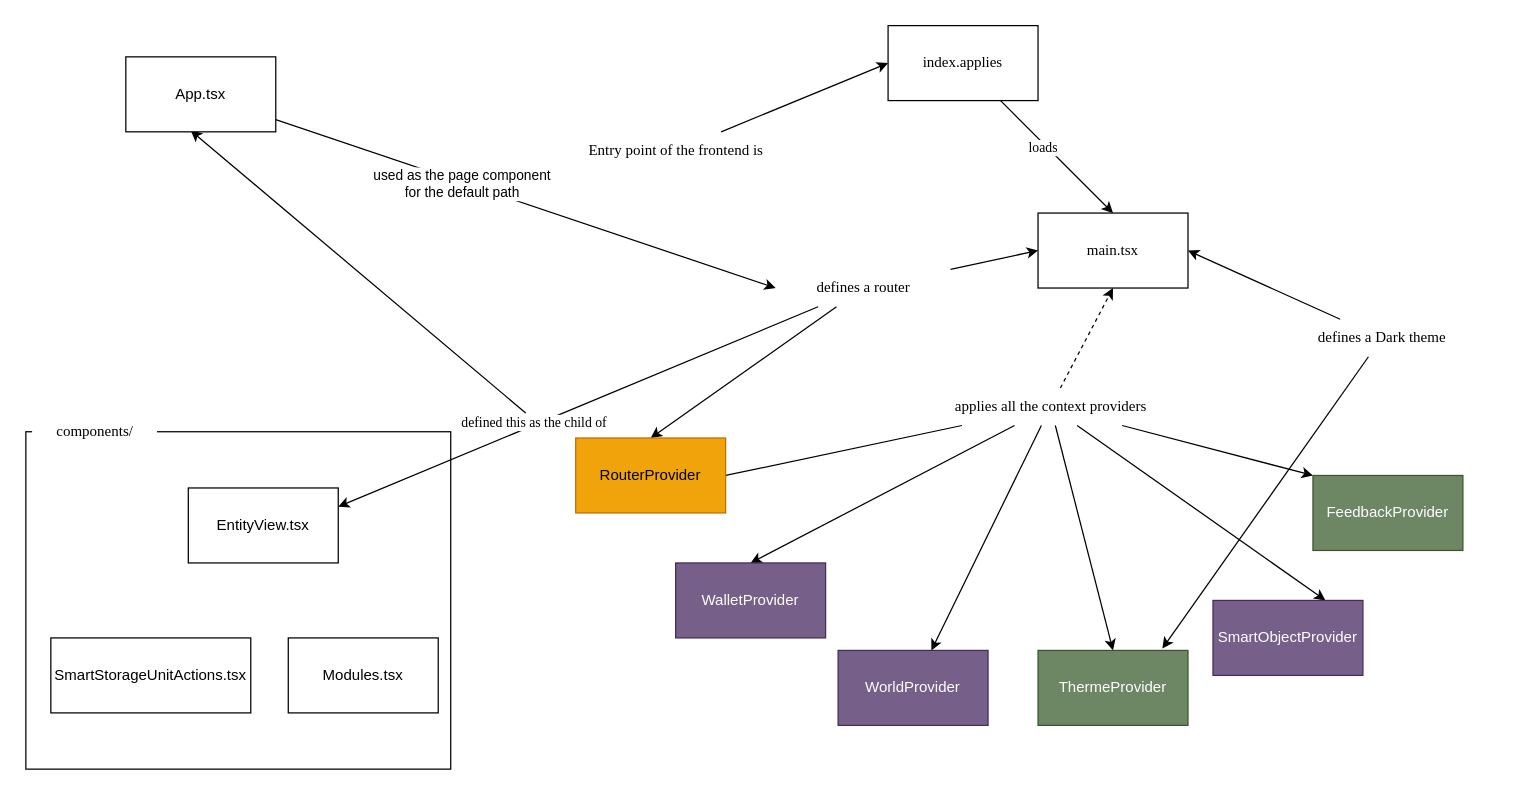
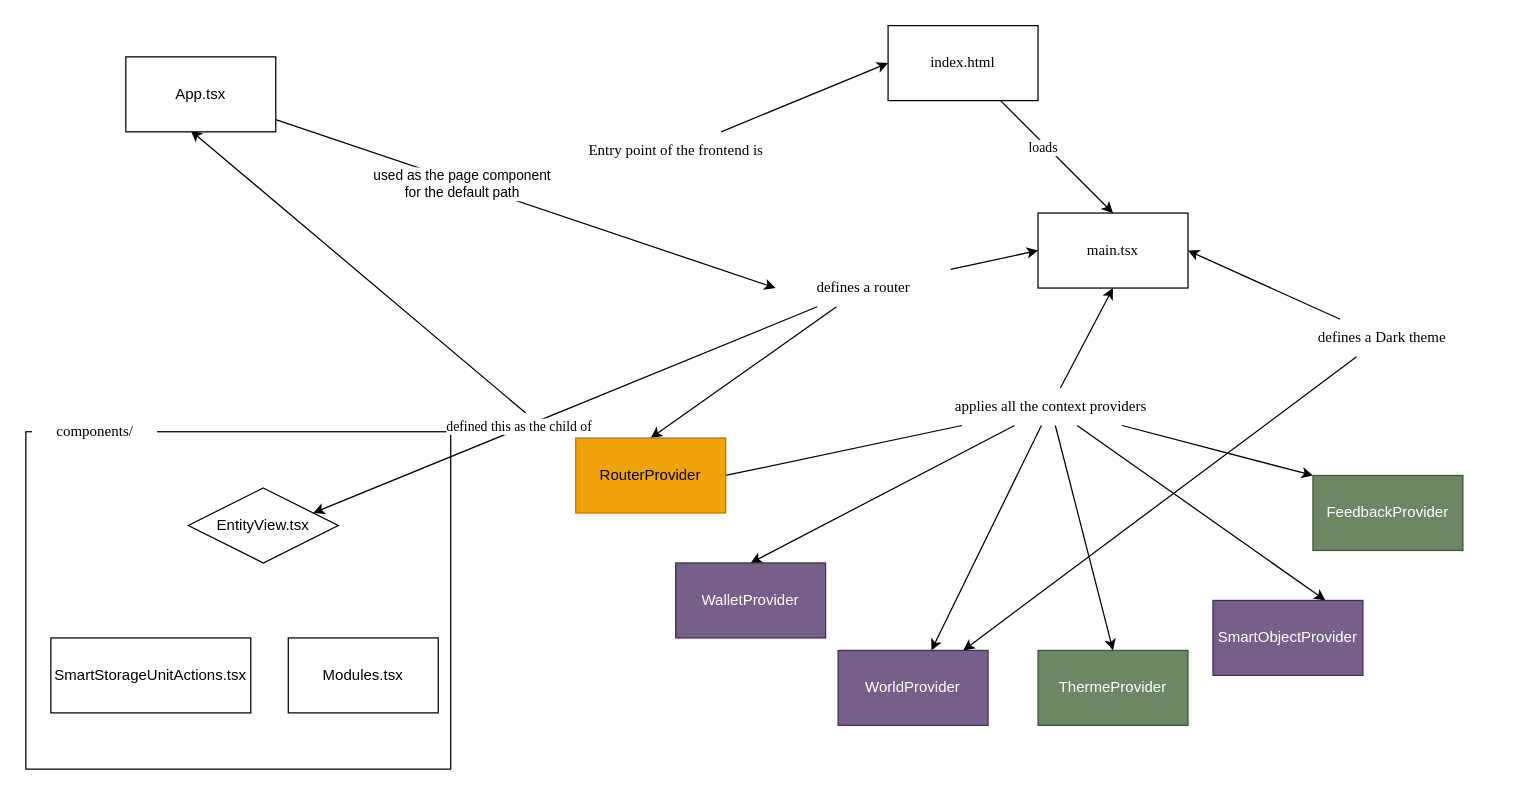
- <mxCell id="12" value="index.applies" style="whiteSpace=wrap;html=1;fontFamily=Lucida Console;" parent="1" vertex="1"><mxGeometry x="710" width="120" height="60" as="geometry" y="20" /></mxCell>
+ <mxCell id="12" value="index.html" style="whiteSpace=wrap;html=1;fontFamily=Lucida Console;" parent="1" vertex="1"><mxGeometry x="710" width="120" height="60" as="geometry" y="20" /></mxCell>
- <mxCell id="19" value="" style="edgeStyle=none;html=1;fontFamily=Lucida Console;entryX=0.5;entryY=1;entryDx=0;entryDy=0;dashed=1;" parent="1" source="26" target="13" edge="1"><mxGeometry relative="1" as="geometry" /></mxCell>
+ <mxCell id="19" value="" style="edgeStyle=none;html=1;fontFamily=Lucida Console;entryX=0.5;entryY=1;entryDx=0;entryDy=0;" parent="1" source="26" target="13" edge="1"><mxGeometry relative="1" as="geometry" /></mxCell>
- <mxCell id="28" style="edgeStyle=none;html=1;entryX=0.829;entryY=-0.025;entryDx=0;entryDy=0;entryPerimeter=0;" parent="1" source="29" target="36" edge="1"><mxGeometry relative="1" as="geometry" /></mxCell>
+ <mxCell id="28" style="edgeStyle=none;html=1;" parent="1" source="29" target="35" edge="1"><mxGeometry relative="1" as="geometry" /></mxCell>
- <mxCell id="5" value="EntityView.tsx" style="whiteSpace=wrap;html=1;" parent="2" vertex="1"><mxGeometry x="130" y="60" width="120" height="60" as="geometry" /></mxCell>
+ <mxCell id="5" value="EntityView.tsx" style="rhombus;whiteSpace=wrap;html=1;" parent="2" vertex="1"><mxGeometry x="130" y="60" width="120" height="60" as="geometry" /></mxCell>
